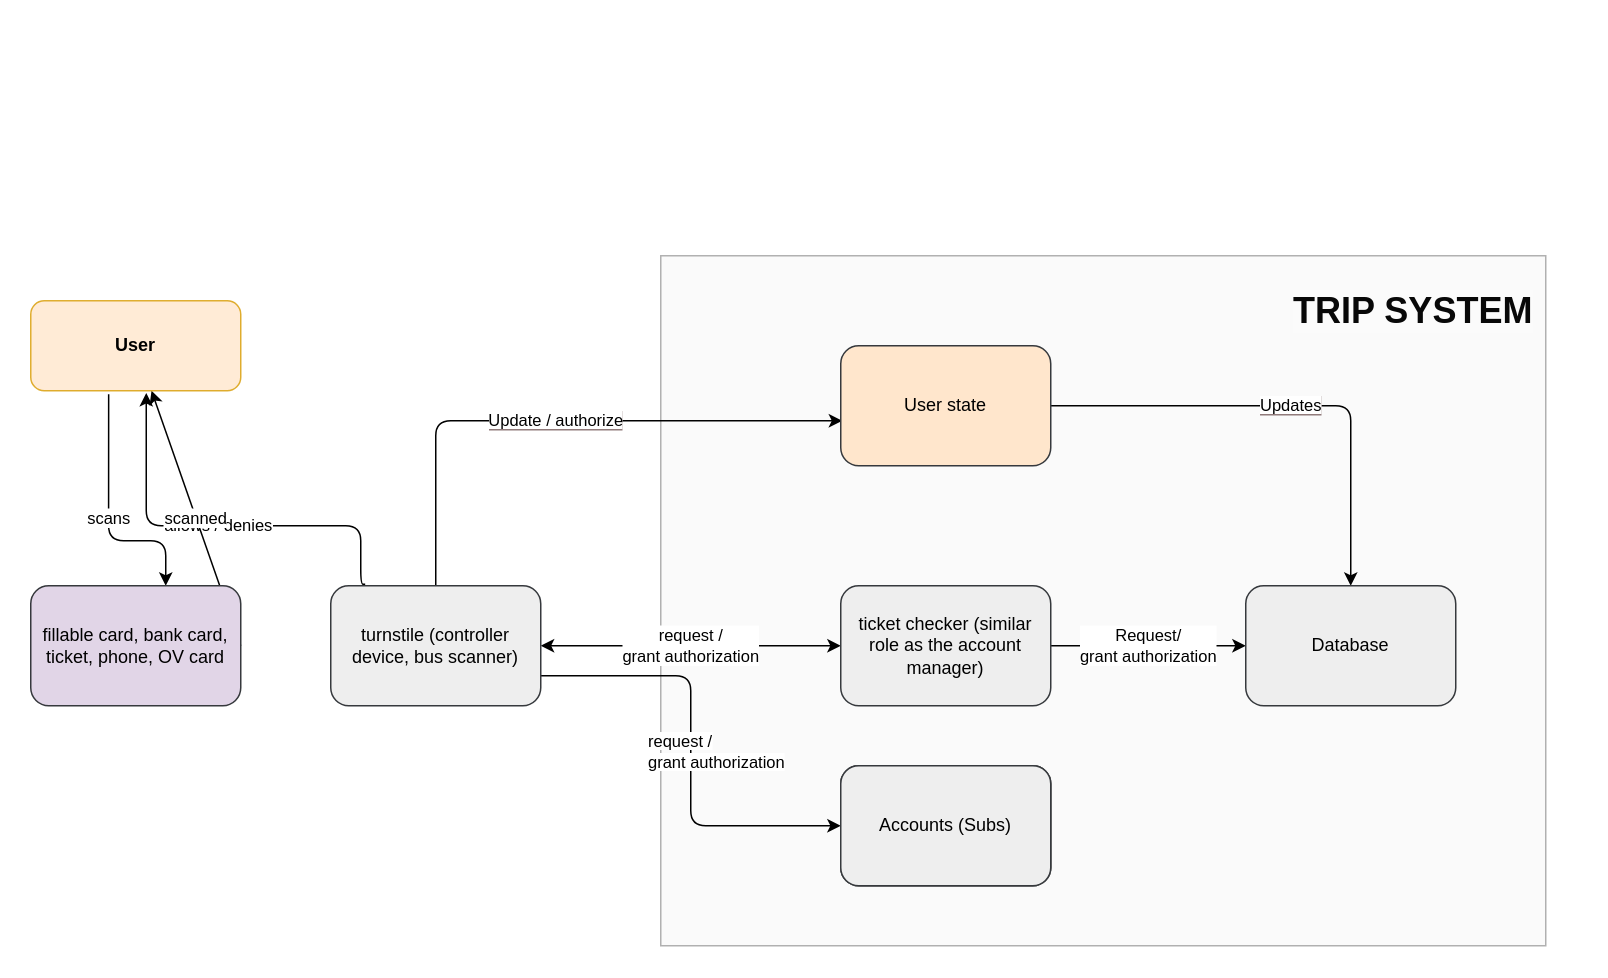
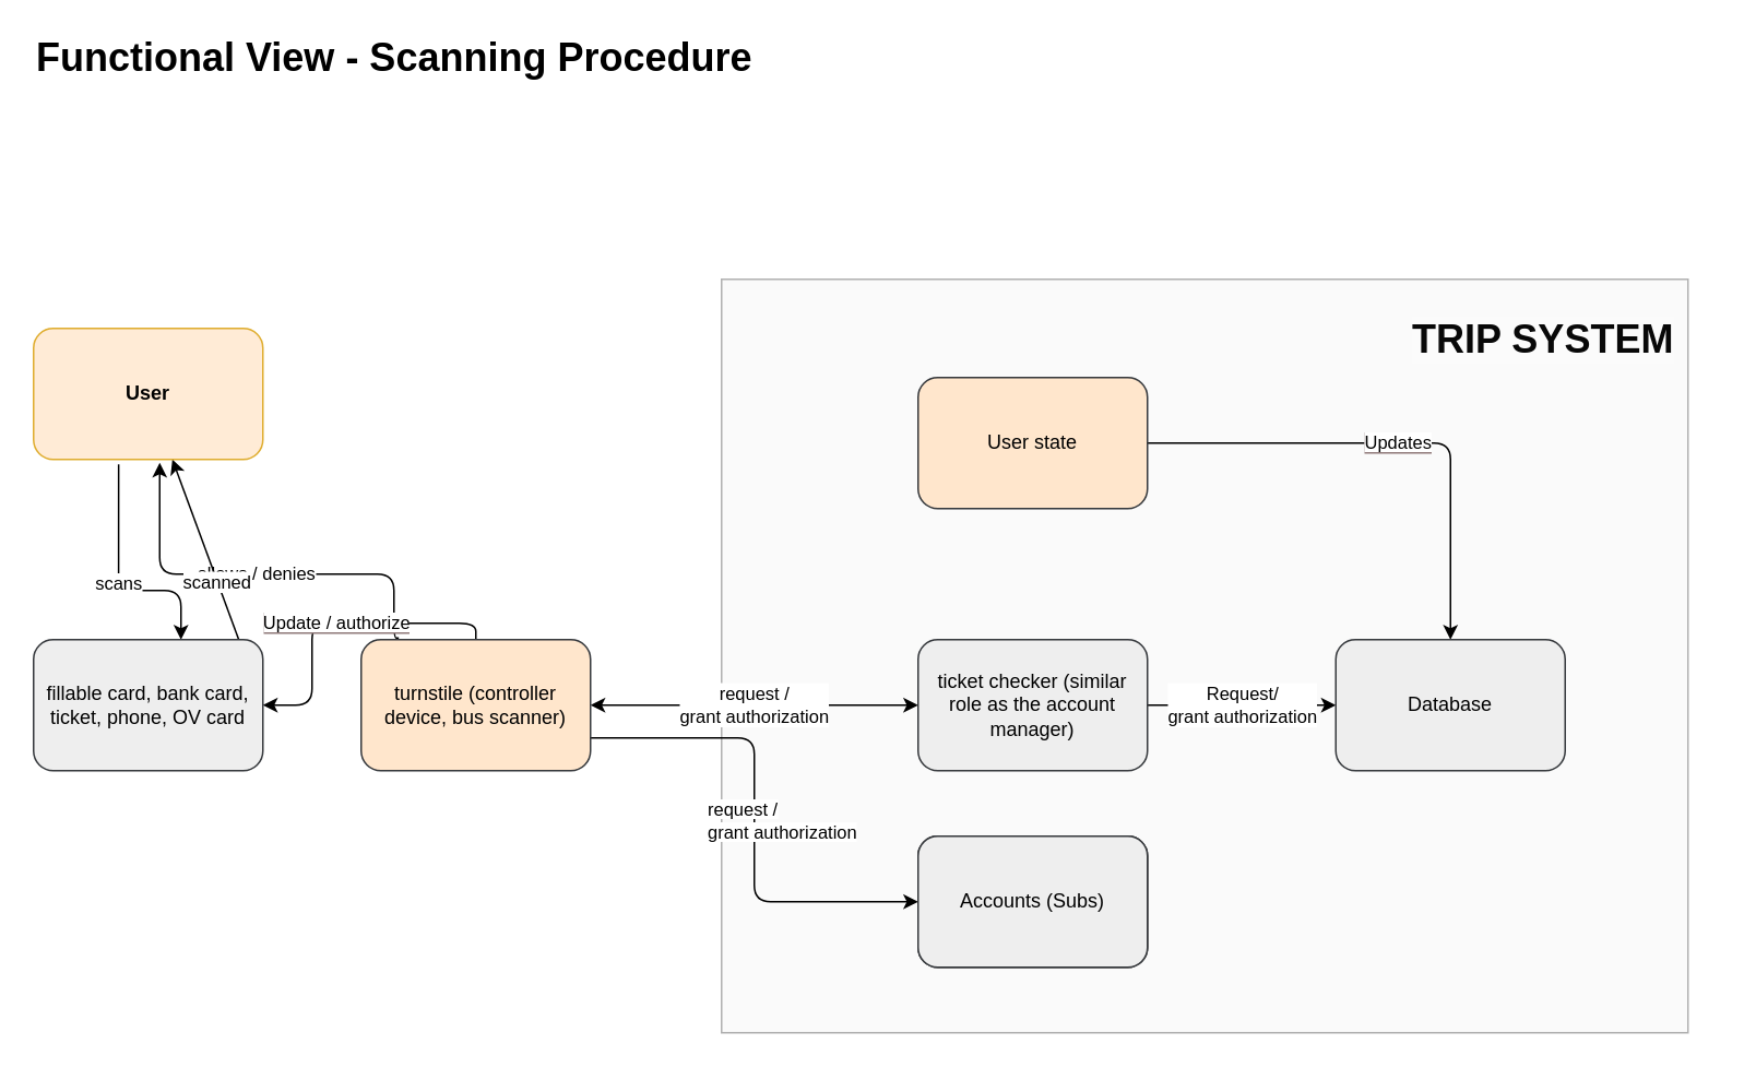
+ <mxCell id="21" value="&lt;h1&gt;Functional View - Scanning Procedure&lt;/h1&gt;" style="text;strokeColor=none;align=left;fillColor=none;html=1;verticalAlign=middle;whiteSpace=wrap;rounded=0;" vertex="1" parent="1"><mxGeometry x="20" y="20" width="670" height="30" as="geometry" /></mxCell>
- <mxCell id="15" value="&lt;b&gt;User&lt;/b&gt;" style="rounded=1;whiteSpace=wrap;html=1;fillColor=#ffe6cc;strokeColor=#d79b00;opacity=80;" vertex="1" parent="1"><mxGeometry x="20" y="200" width="140" height="60" as="geometry" /></mxCell>
+ <mxCell id="15" value="&lt;b&gt;User&lt;/b&gt;" style="rounded=1;whiteSpace=wrap;html=1;fillColor=#ffe6cc;strokeColor=#d79b00;opacity=80;" vertex="1" parent="1"><mxGeometry x="20" y="200" width="140" height="80" as="geometry" /></mxCell>
- <mxCell id="12" value="&lt;span style=&quot;background-color: rgb(255, 255, 255);&quot;&gt;Update / authorize&lt;/span&gt;" style="edgeStyle=orthogonalEdgeStyle;html=1;exitX=0.5;exitY=0;exitDx=0;exitDy=0;labelBackgroundColor=#907a7a;strokeColor=#000000;fontColor=#000000;startArrow=none;startFill=0;entryX=0.007;entryY=0.625;entryDx=0;entryDy=0;entryPerimeter=0;" edge="1" parent="1" source="13" target="17"><mxGeometry relative="1" as="geometry"><mxPoint x="290" y="270" as="targetPoint" /></mxGeometry></mxCell>
+ <mxCell id="12" value="&lt;span style=&quot;background-color: rgb(255, 255, 255);&quot;&gt;Update / authorize&lt;/span&gt;" style="edgeStyle=orthogonalEdgeStyle;html=1;exitX=0.5;exitY=0;exitDx=0;exitDy=0;labelBackgroundColor=#907a7a;strokeColor=#000000;fontColor=#000000;startArrow=none;startFill=0;" edge="1" parent="1" source="13" target="14"><mxGeometry relative="1" as="geometry"><mxPoint x="290" y="270" as="targetPoint" /></mxGeometry></mxCell>
- <mxCell id="14" value="fillable card, bank card, ticket, phone, OV card" style="rounded=1;whiteSpace=wrap;html=1;fillColor=#e1d5e7;strokeColor=#36393d;" vertex="1" parent="1"><mxGeometry x="20" y="390" width="140" height="80" as="geometry" /></mxCell>
+ <mxCell id="14" value="fillable card, bank card, ticket, phone, OV card" style="rounded=1;whiteSpace=wrap;html=1;fillColor=#eeeeee;strokeColor=#36393d;" vertex="1" parent="1"><mxGeometry x="20" y="390" width="140" height="80" as="geometry" /></mxCell>
- <mxCell id="13" value="turnstile (controller device, bus scanner)" style="rounded=1;whiteSpace=wrap;html=1;fillColor=#eeeeee;strokeColor=#36393d;" vertex="1" parent="1"><mxGeometry x="220" y="390" width="140" height="80" as="geometry" /></mxCell>
+ <mxCell id="13" value="turnstile (controller device, bus scanner)" style="rounded=1;whiteSpace=wrap;html=1;fillColor=#ffe6cc;strokeColor=#36393d;" vertex="1" parent="1"><mxGeometry x="220" y="390" width="140" height="80" as="geometry" /></mxCell>
- <mxCell id="20" value="Database" style="rounded=1;whiteSpace=wrap;html=1;fillColor=#eeeeee;strokeColor=#36393d;" vertex="1" parent="1"><mxGeometry x="830" y="390" width="140" height="80" as="geometry" /></mxCell>
+ <mxCell id="20" value="Database" style="rounded=1;whiteSpace=wrap;html=1;fillColor=#eeeeee;strokeColor=#36393d;" vertex="1" parent="1"><mxGeometry x="815" y="390" width="140" height="80" as="geometry" /></mxCell>
